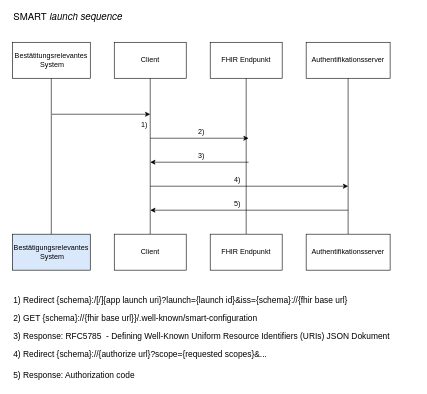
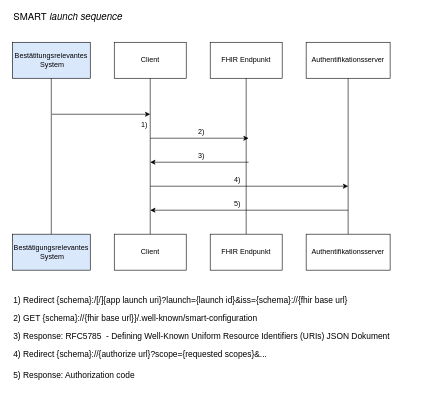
- <mxCell id="2" value="Bestätitungsrelevantes&lt;br&gt;&amp;nbsp;System" style="rounded=0;whiteSpace=wrap;html=1;" parent="1" vertex="1"><mxGeometry x="20" y="70" width="130" height="60" as="geometry" /></mxCell>
+ <mxCell id="2" value="Bestätitungsrelevantes&lt;br&gt;&amp;nbsp;System" style="rounded=0;whiteSpace=wrap;html=1;fillColor=#dae8fc;" parent="1" vertex="1"><mxGeometry x="20" y="70" width="130" height="60" as="geometry" /></mxCell>
